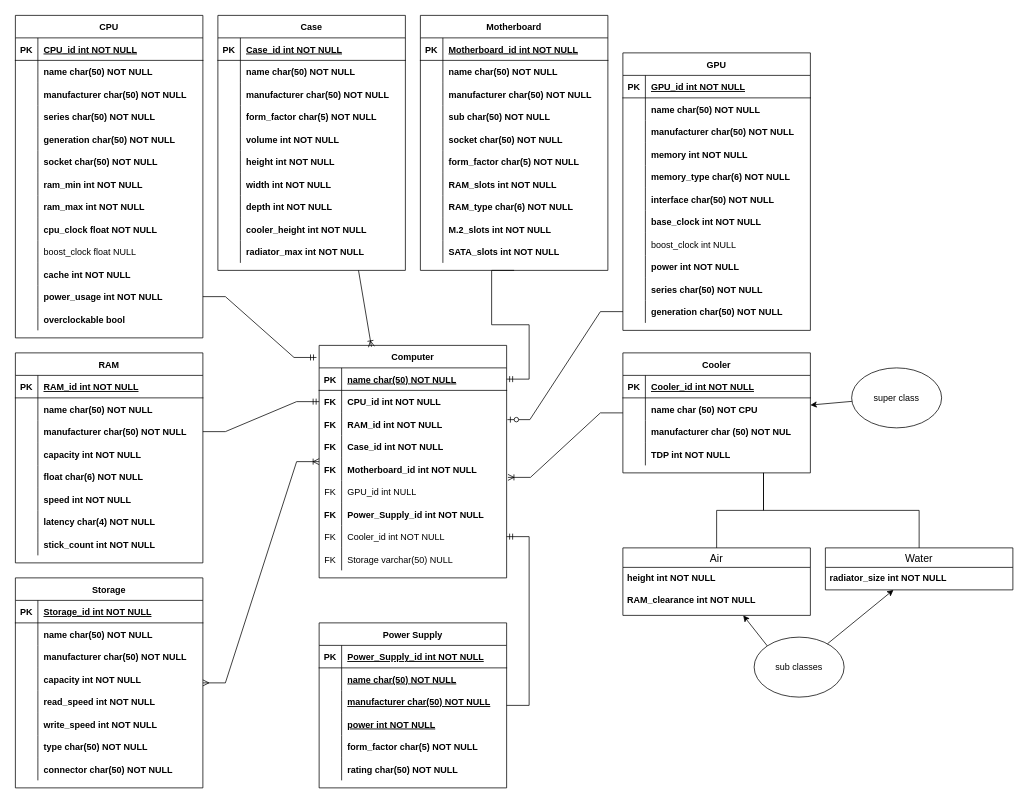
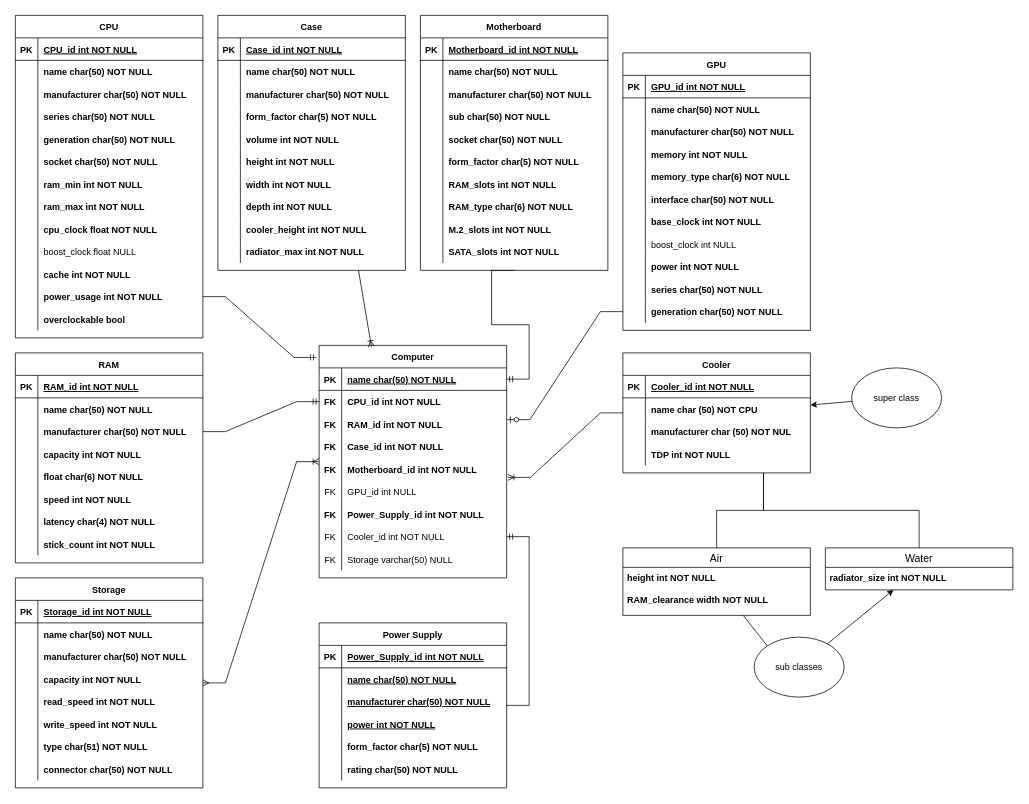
- <mxCell id="222" value="RAM_clearance int NOT NULL" style="text;strokeColor=none;fillColor=none;spacingLeft=4;spacingRight=4;overflow=hidden;rotatable=0;points=[[0,0.5],[1,0.5]];portConstraint=eastwest;fontSize=12;fontStyle=1" vertex="1" parent="220"><mxGeometry y="56" width="250" height="34" as="geometry" /></mxCell>
+ <mxCell id="222" value="RAM_clearance width NOT NULL" style="text;strokeColor=none;fillColor=none;spacingLeft=4;spacingRight=4;overflow=hidden;rotatable=0;points=[[0,0.5],[1,0.5]];portConstraint=eastwest;fontSize=12;fontStyle=1" vertex="1" parent="220"><mxGeometry y="56" width="250" height="34" as="geometry" /></mxCell>
- <mxCell id="231" value="" style="endArrow=classic;html=1;rounded=0;exitX=0;exitY=0;exitDx=0;exitDy=0;" edge="1" parent="1" source="229" target="220"><mxGeometry width="50" height="50" relative="1" as="geometry"><mxPoint x="970" y="644" as="sourcePoint" /><mxPoint x="1020" y="594" as="targetPoint" /></mxGeometry></mxCell>
+ <mxCell id="231" value="" style="endArrow=none;html=1;rounded=0;exitX=0;exitY=0;exitDx=0;exitDy=0;" edge="1" parent="1" source="229" target="220"><mxGeometry width="50" height="50" relative="1" as="geometry"><mxPoint x="970" y="644" as="sourcePoint" /><mxPoint x="1020" y="594" as="targetPoint" /></mxGeometry></mxCell>
- <mxCell id="203" value="type char(50) NOT NULL" style="shape=partialRectangle;connectable=0;fillColor=none;top=0;left=0;bottom=0;right=0;align=left;spacingLeft=6;overflow=hidden;fontStyle=1" vertex="1" parent="201"><mxGeometry x="30" width="220" height="30" as="geometry"><mxRectangle width="220" height="30" as="alternateBounds" /></mxGeometry></mxCell>
+ <mxCell id="203" value="type char(51) NOT NULL" style="shape=partialRectangle;connectable=0;fillColor=none;top=0;left=0;bottom=0;right=0;align=left;spacingLeft=6;overflow=hidden;fontStyle=1" vertex="1" parent="201"><mxGeometry x="30" width="220" height="30" as="geometry"><mxRectangle width="220" height="30" as="alternateBounds" /></mxGeometry></mxCell>
